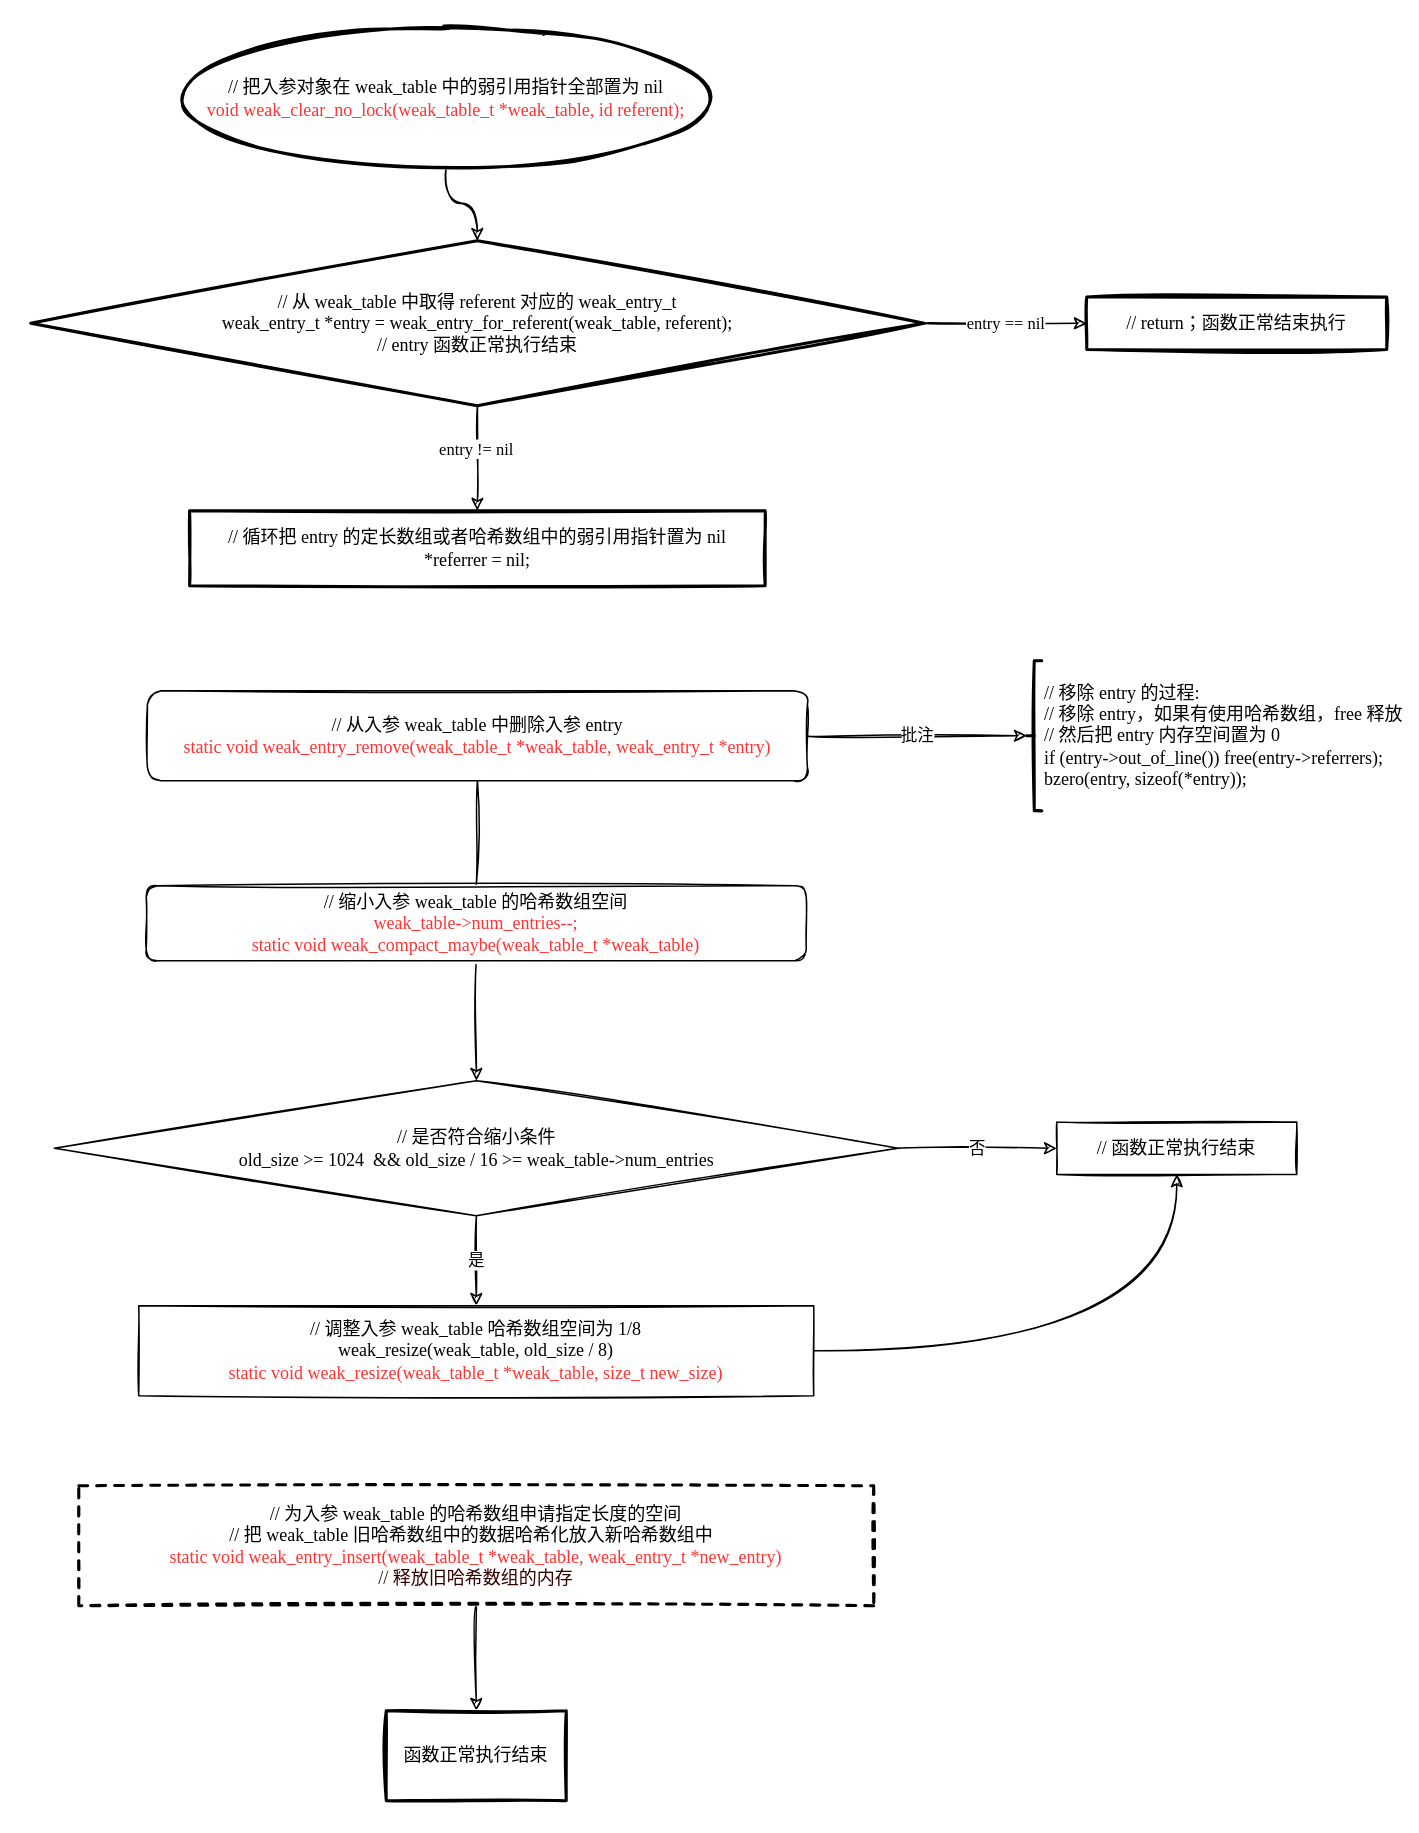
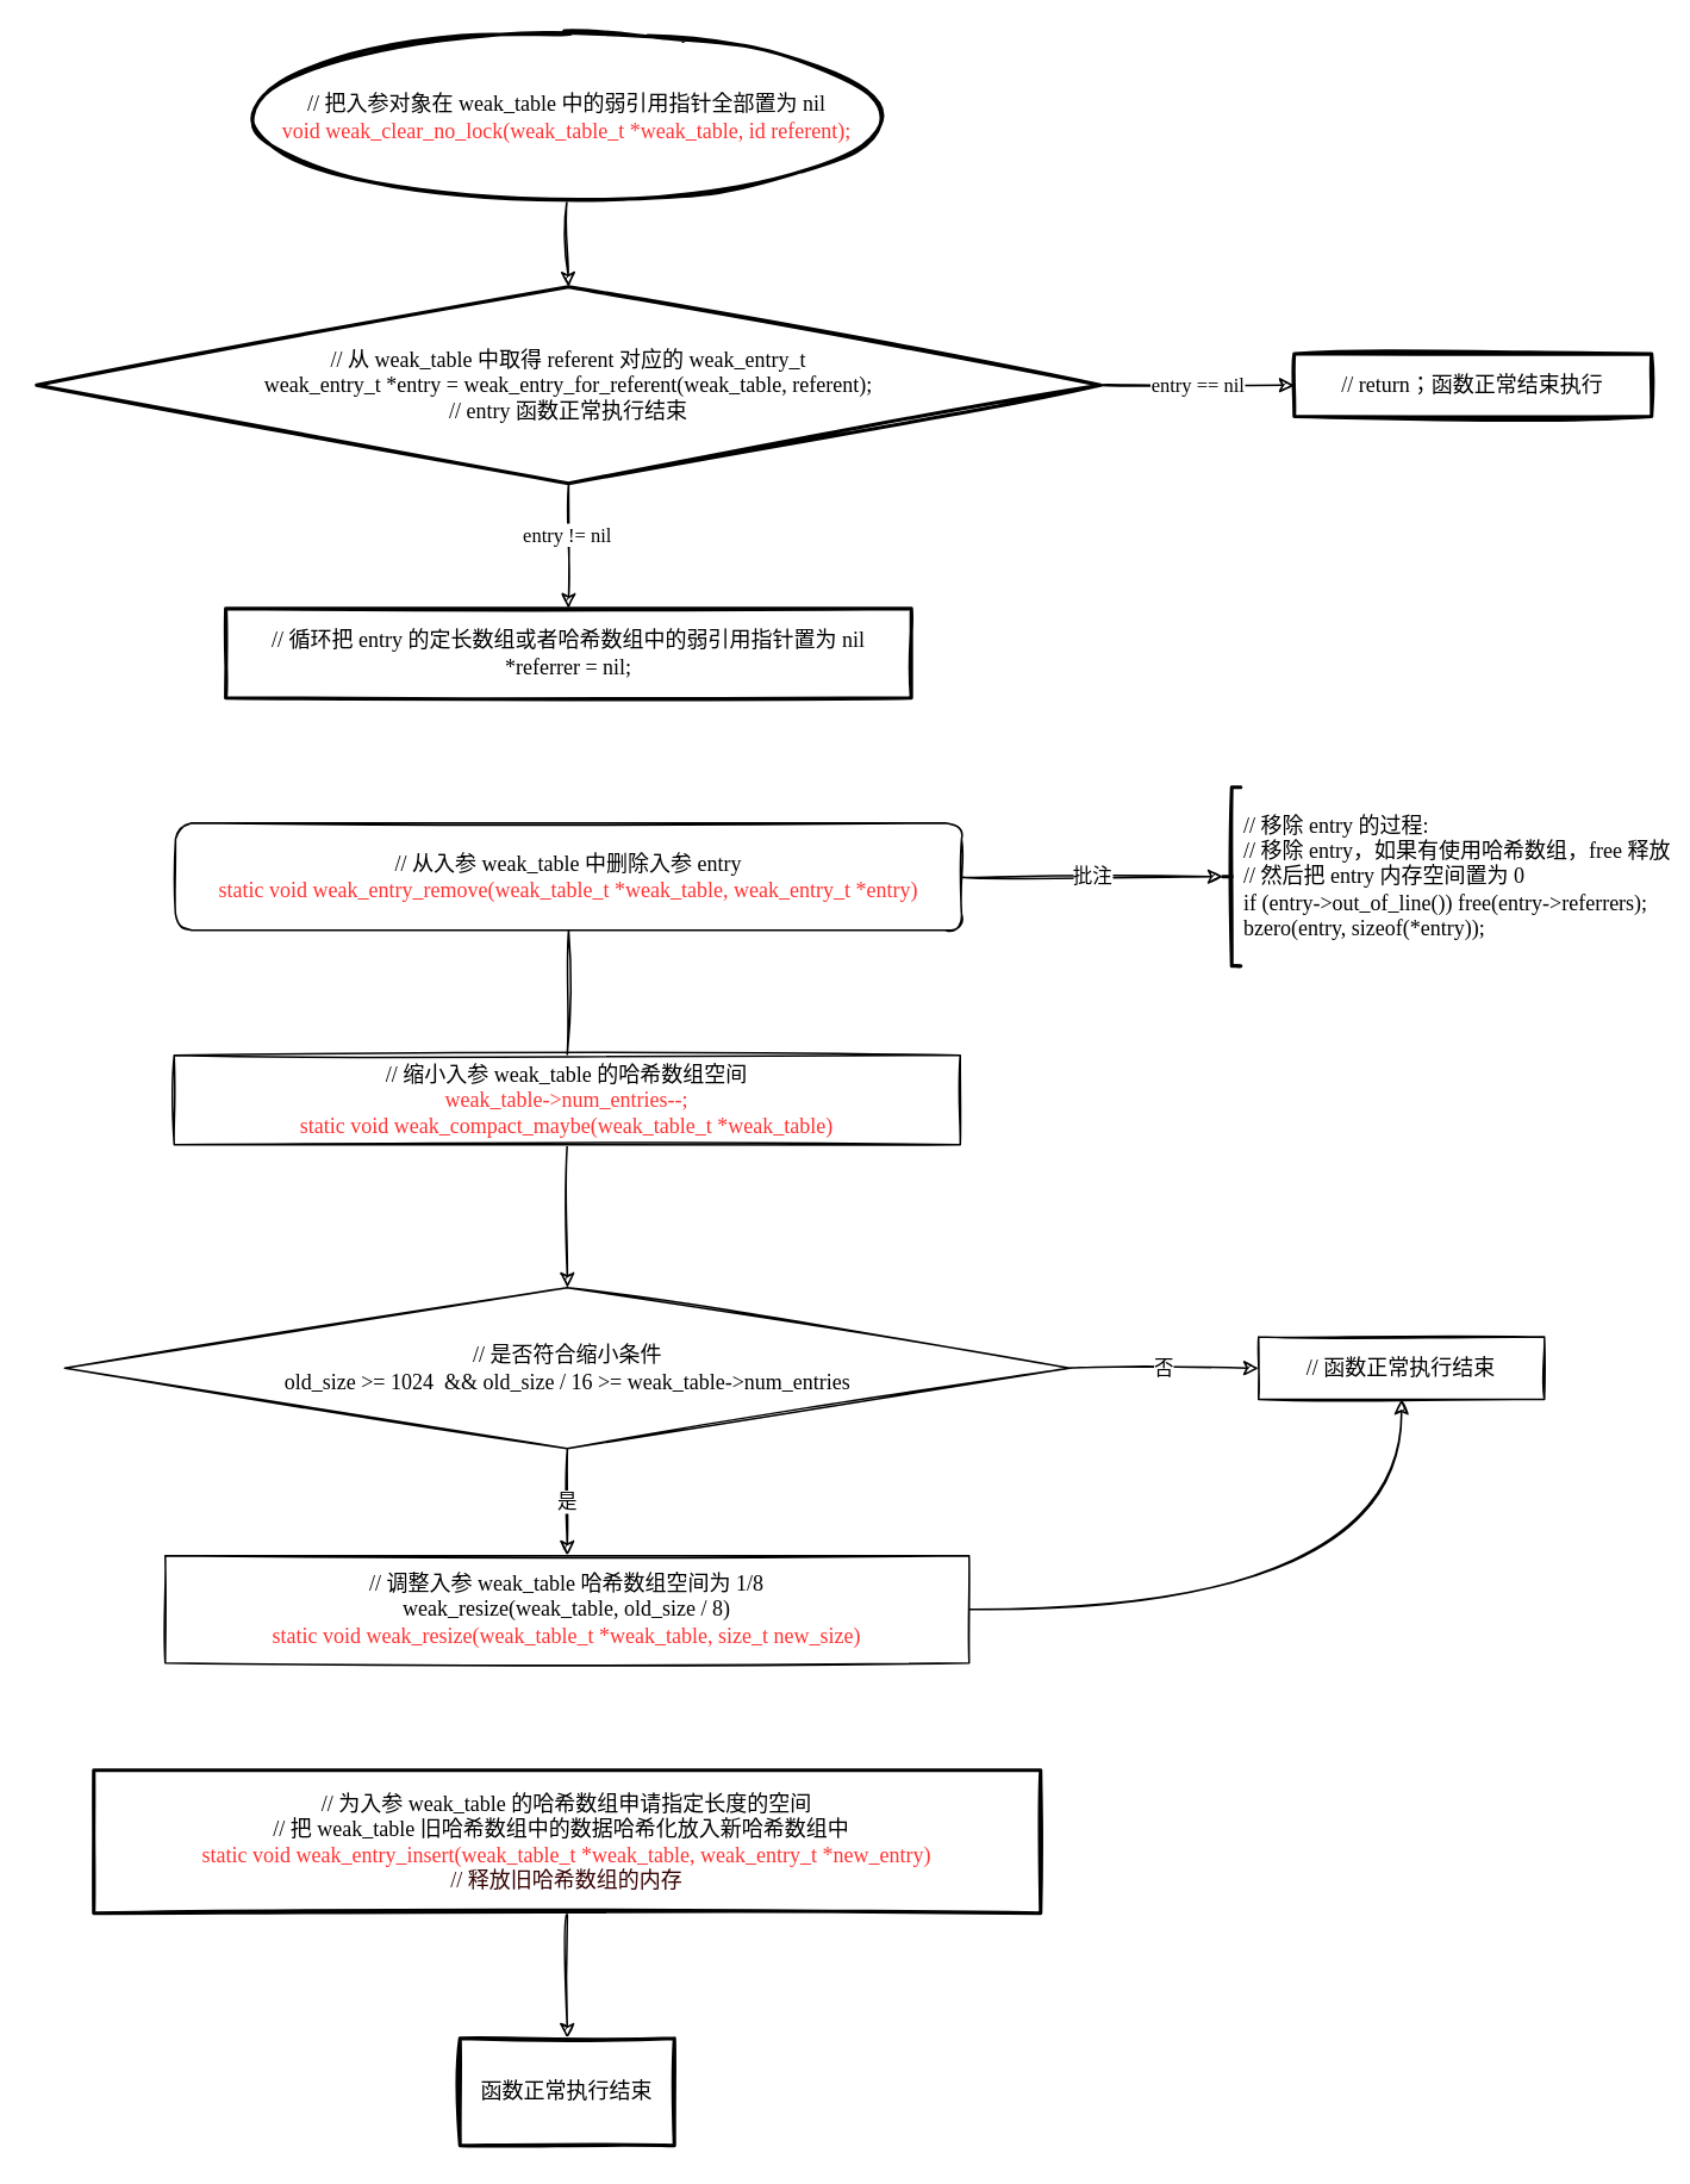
- <mxCell id="3" value="// 把入参对象在 weak_table 中的弱引用指针全部置为 nil&lt;br&gt;&lt;font color=&quot;#ff3333&quot;&gt;void weak_clear_no_lock(weak_table_t *weak_table, id referent);&lt;/font&gt;" style="strokeWidth=2;html=1;shape=mxgraph.flowchart.start_1;whiteSpace=wrap;sketch=1;fontFamily=Comic Sans MS;" vertex="1" parent="1"><mxGeometry x="112" y="20" width="370" height="90" as="geometry" /></mxCell>
+ <mxCell id="3" value="// 把入参对象在 weak_table 中的弱引用指针全部置为 nil&lt;br&gt;&lt;font color=&quot;#ff3333&quot;&gt;void weak_clear_no_lock(weak_table_t *weak_table, id referent);&lt;/font&gt;" style="strokeWidth=2;html=1;shape=mxgraph.flowchart.start_1;whiteSpace=wrap;sketch=1;fontFamily=Comic Sans MS;" vertex="1" parent="1"><mxGeometry x="132" y="20" width="370" height="90" as="geometry" /></mxCell>
- <mxCell id="15" value="// 缩小入参 weak_table 的哈希数组空间&lt;br&gt;&lt;font color=&quot;#ff3333&quot;&gt;weak_table-&amp;gt;num_entries--;&lt;/font&gt;&lt;br&gt;&lt;font color=&quot;#ff3333&quot;&gt;static void weak_compact_maybe(weak_table_t *weak_table)&lt;/font&gt;" style="whiteSpace=wrap;html=1;fontFamily=Comic Sans MS;sketch=1;rounded=1;" vertex="1" parent="1"><mxGeometry x="97" y="590" width="440" height="50" as="geometry" /></mxCell>
+ <mxCell id="15" value="// 缩小入参 weak_table 的哈希数组空间&lt;br&gt;&lt;font color=&quot;#ff3333&quot;&gt;weak_table-&amp;gt;num_entries--;&lt;/font&gt;&lt;br&gt;&lt;font color=&quot;#ff3333&quot;&gt;static void weak_compact_maybe(weak_table_t *weak_table)&lt;/font&gt;" style="whiteSpace=wrap;html=1;rounded=0;fontFamily=Comic Sans MS;sketch=1;" vertex="1" parent="1"><mxGeometry x="97" y="590" width="440" height="50" as="geometry" /></mxCell>
- <mxCell id="23" value="// 为入参 weak_table 的哈希数组申请指定长度的空间&lt;br&gt;// 把 weak_table 旧哈希数组中的数据哈希化放入新哈希数组中&amp;nbsp;&amp;nbsp;&lt;br&gt;&lt;font color=&quot;#ff3333&quot;&gt;static void weak_entry_insert(weak_table_t *weak_table, weak_entry_t *new_entry)&lt;/font&gt;&lt;br&gt;&lt;font color=&quot;#330000&quot;&gt;// 释放旧哈希数组的内存&lt;/font&gt;" style="whiteSpace=wrap;html=1;fontFamily=Comic Sans MS;strokeWidth=2;sketch=1;dashed=1;" vertex="1" parent="1"><mxGeometry x="52" y="990" width="530" height="80" as="geometry" /></mxCell>
+ <mxCell id="23" value="// 为入参 weak_table 的哈希数组申请指定长度的空间&lt;br&gt;// 把 weak_table 旧哈希数组中的数据哈希化放入新哈希数组中&amp;nbsp;&amp;nbsp;&lt;br&gt;&lt;font color=&quot;#ff3333&quot;&gt;static void weak_entry_insert(weak_table_t *weak_table, weak_entry_t *new_entry)&lt;/font&gt;&lt;br&gt;&lt;font color=&quot;#330000&quot;&gt;// 释放旧哈希数组的内存&lt;/font&gt;" style="whiteSpace=wrap;html=1;fontFamily=Comic Sans MS;strokeWidth=2;sketch=1;" vertex="1" parent="1"><mxGeometry x="52" y="990" width="530" height="80" as="geometry" /></mxCell>
